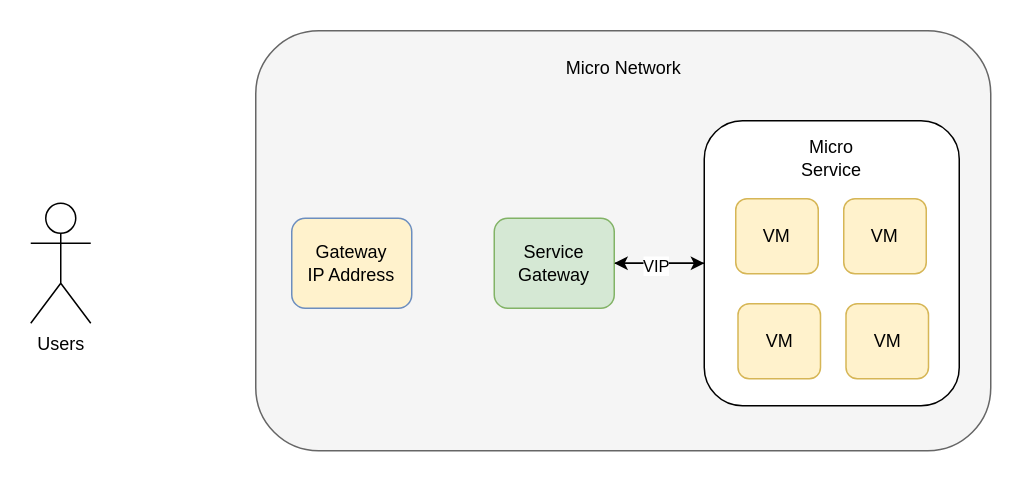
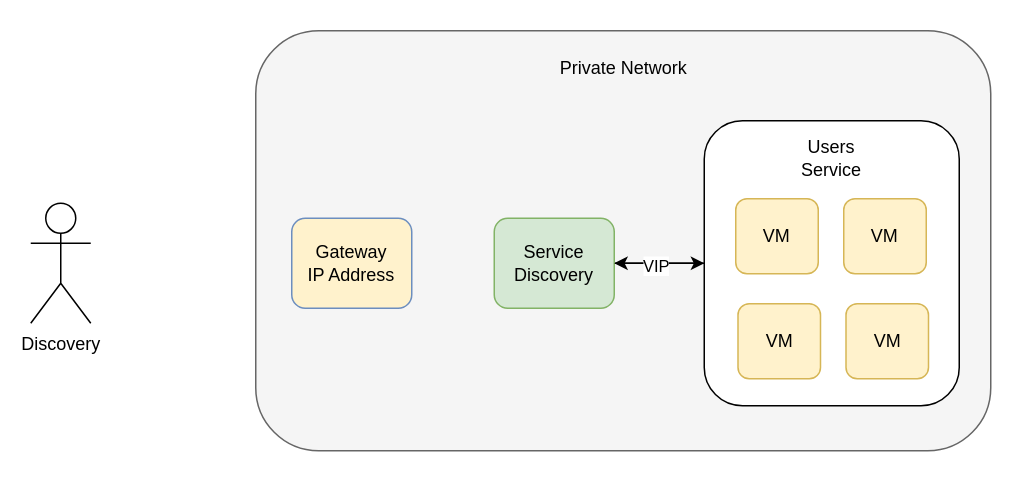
- <mxCell id="15" value="Micro Network" style="text;html=1;strokeColor=none;fillColor=none;align=center;verticalAlign=middle;whiteSpace=wrap;rounded=0;" parent="1" vertex="1"><mxGeometry x="367.5" y="30" width="95" height="30" as="geometry" /></mxCell>
+ <mxCell id="15" value="Private Network" style="text;html=1;strokeColor=none;fillColor=none;align=center;verticalAlign=middle;whiteSpace=wrap;rounded=0;" parent="1" vertex="1"><mxGeometry x="367.5" y="30" width="95" height="30" as="geometry" /></mxCell>
- <mxCell id="14" value="Micro Service" style="text;html=1;strokeColor=none;fillColor=none;align=center;verticalAlign=middle;whiteSpace=wrap;rounded=0;" parent="1" vertex="1"><mxGeometry x="524" y="90" width="60" height="30" as="geometry" /></mxCell>
+ <mxCell id="14" value="Users Service" style="text;html=1;strokeColor=none;fillColor=none;align=center;verticalAlign=middle;whiteSpace=wrap;rounded=0;" parent="1" vertex="1"><mxGeometry x="524" y="90" width="60" height="30" as="geometry" /></mxCell>
- <mxCell id="6" value="Service&lt;br&gt;Gateway" style="rounded=1;whiteSpace=wrap;html=1;fillColor=#d5e8d4;strokeColor=#82b366;" parent="1" vertex="1"><mxGeometry x="329" y="145" width="80" height="60" as="geometry" /></mxCell>
+ <mxCell id="6" value="Service&lt;br&gt;Discovery" style="rounded=1;whiteSpace=wrap;html=1;fillColor=#d5e8d4;strokeColor=#82b366;" parent="1" vertex="1"><mxGeometry x="329" y="145" width="80" height="60" as="geometry" /></mxCell>
- <mxCell id="2" value="Users" style="shape=umlActor;verticalLabelPosition=bottom;verticalAlign=top;html=1;outlineConnect=0;" parent="1" vertex="1"><mxGeometry x="20" y="135" width="40" height="80" as="geometry" /></mxCell>
+ <mxCell id="2" value="Discovery" style="shape=umlActor;verticalLabelPosition=bottom;verticalAlign=top;html=1;outlineConnect=0;" parent="1" vertex="1"><mxGeometry x="20" y="135" width="40" height="80" as="geometry" /></mxCell>
